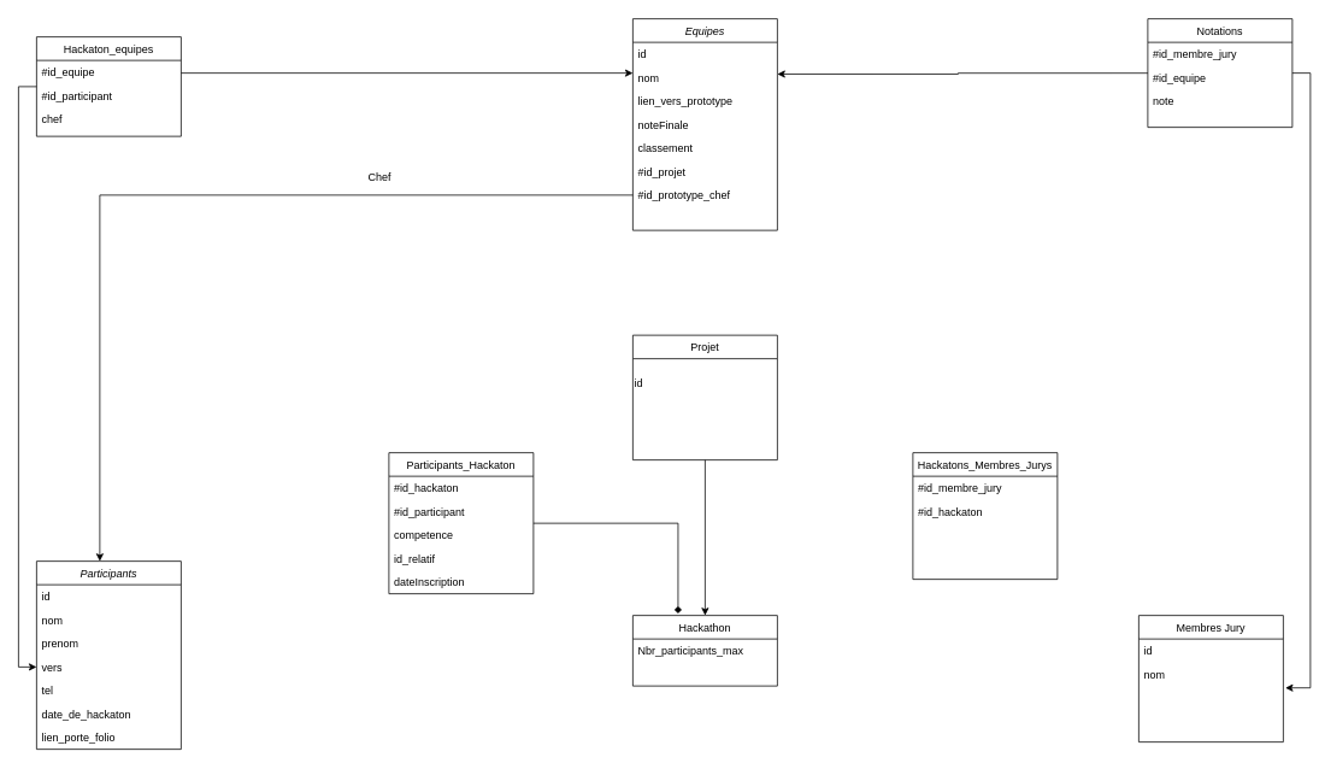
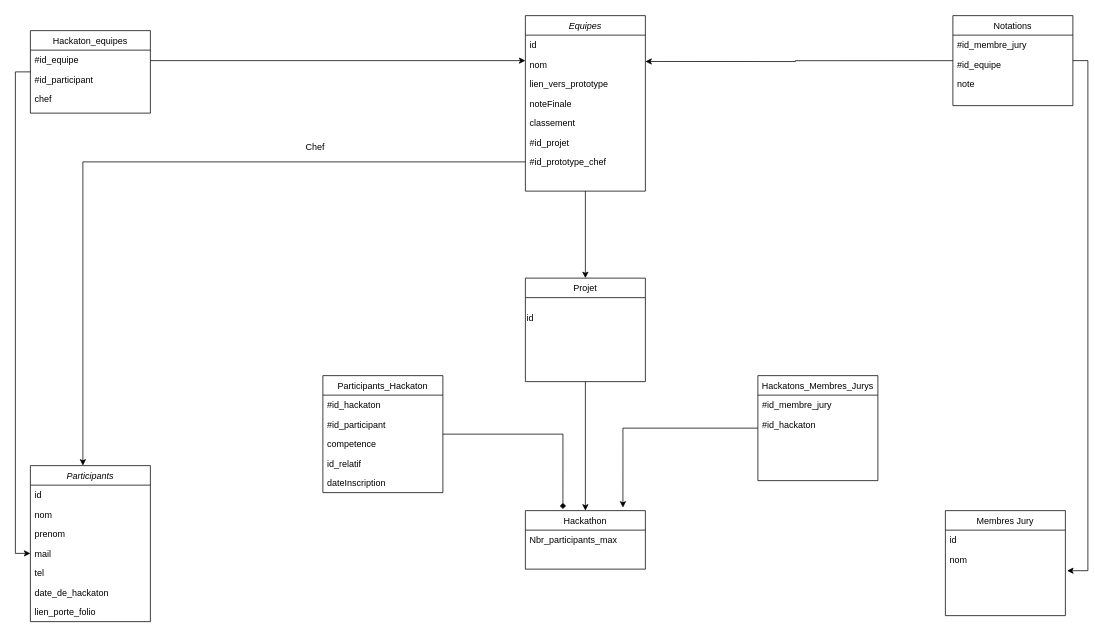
+ <mxCell id="2" style="edgeStyle=orthogonalEdgeStyle;rounded=0;orthogonalLoop=1;jettySize=auto;html=1;entryX=0.5;entryY=0;entryDx=0;entryDy=0;" edge="1" parent="1" source="3" target="12"><mxGeometry relative="1" as="geometry" /></mxCell>
+ <mxCell id="42" style="edgeStyle=orthogonalEdgeStyle;rounded=0;orthogonalLoop=1;jettySize=auto;html=1;entryX=0.813;entryY=-0.051;entryDx=0;entryDy=0;entryPerimeter=0;" edge="1" parent="1" source="38" target="25"><mxGeometry relative="1" as="geometry" /></mxCell>
- <mxCell id="21" value="vers" style="text;align=left;verticalAlign=top;spacingLeft=4;spacingRight=4;overflow=hidden;rotatable=0;points=[[0,0.5],[1,0.5]];portConstraint=eastwest;rounded=0;shadow=0;html=0;" vertex="1" parent="17"><mxGeometry y="104" width="160" height="26" as="geometry" /></mxCell>
+ <mxCell id="21" value="mail" style="text;align=left;verticalAlign=top;spacingLeft=4;spacingRight=4;overflow=hidden;rotatable=0;points=[[0,0.5],[1,0.5]];portConstraint=eastwest;rounded=0;shadow=0;html=0;" vertex="1" parent="17"><mxGeometry y="104" width="160" height="26" as="geometry" /></mxCell>
